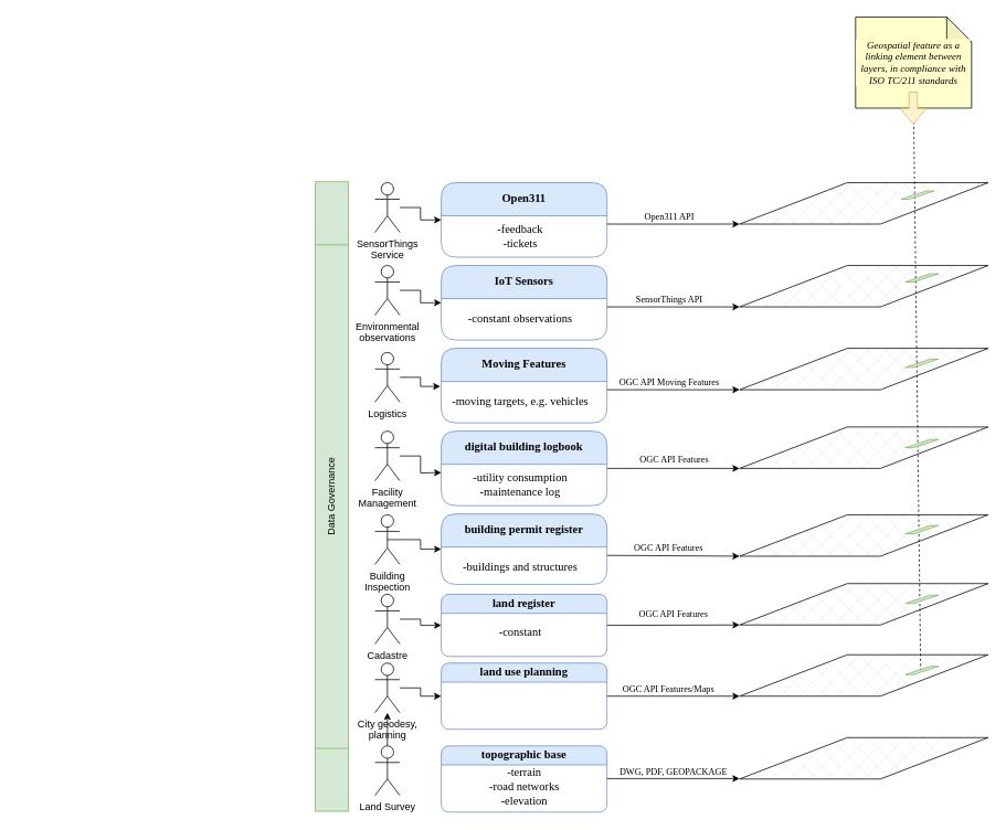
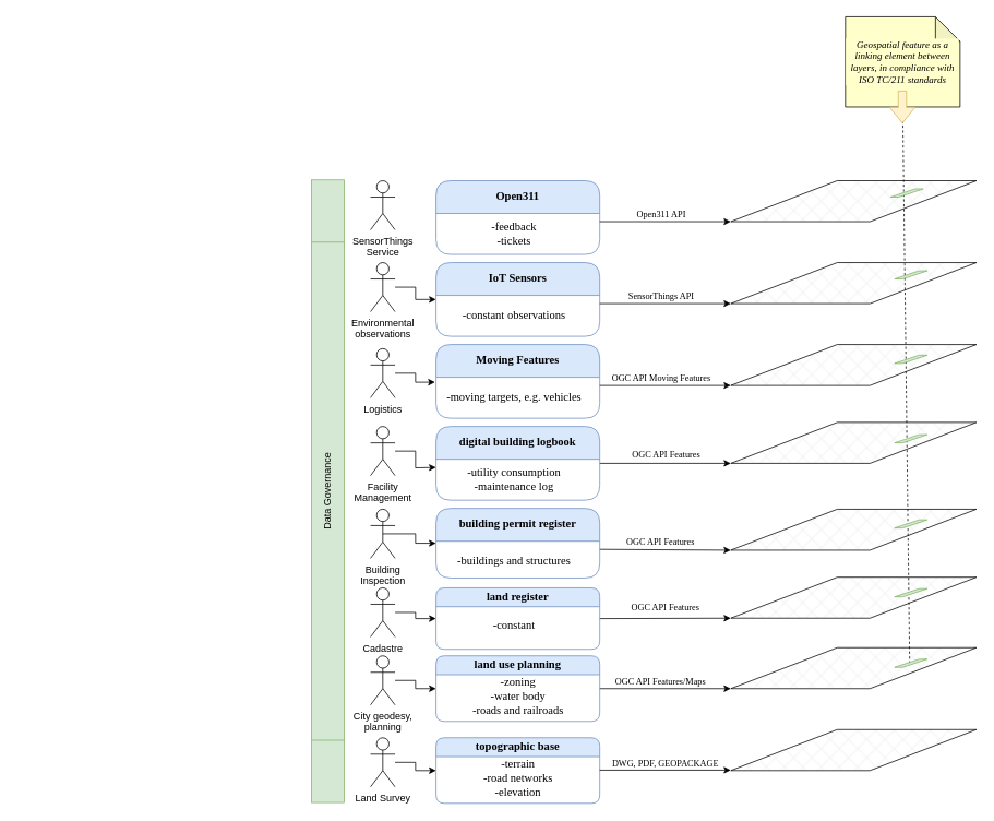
- <mxCell id="46" style="edgeStyle=orthogonalEdgeStyle;rounded=0;orthogonalLoop=1;jettySize=auto;html=1;entryX=0;entryY=0.5;entryDx=0;entryDy=0;" edge="1" parent="1" source="47" target="54"><mxGeometry relative="1" as="geometry" /></mxCell>
+ <mxCell id="16" value="-zoning&lt;br&gt;-water body&lt;br&gt;-roads and railroads" style="text;html=1;align=center;verticalAlign=middle;resizable=0;points=[];autosize=1;strokeColor=none;fillColor=none;fontSize=14;fontFamily=Times New Roman;" parent="15" vertex="1"><mxGeometry x="35" y="20" width="130" height="60" as="geometry" /></mxCell>
- <mxCell id="48" style="edgeStyle=orthogonalEdgeStyle;rounded=0;orthogonalLoop=1;jettySize=auto;html=1;" edge="1" parent="1" source="49" target="51"><mxGeometry relative="1" as="geometry" /></mxCell>
+ <mxCell id="48" style="edgeStyle=orthogonalEdgeStyle;rounded=0;orthogonalLoop=1;jettySize=auto;html=1;entryX=0;entryY=0.5;entryDx=0;entryDy=0;" edge="1" parent="1" source="49" target="35"><mxGeometry relative="1" as="geometry" /></mxCell>
